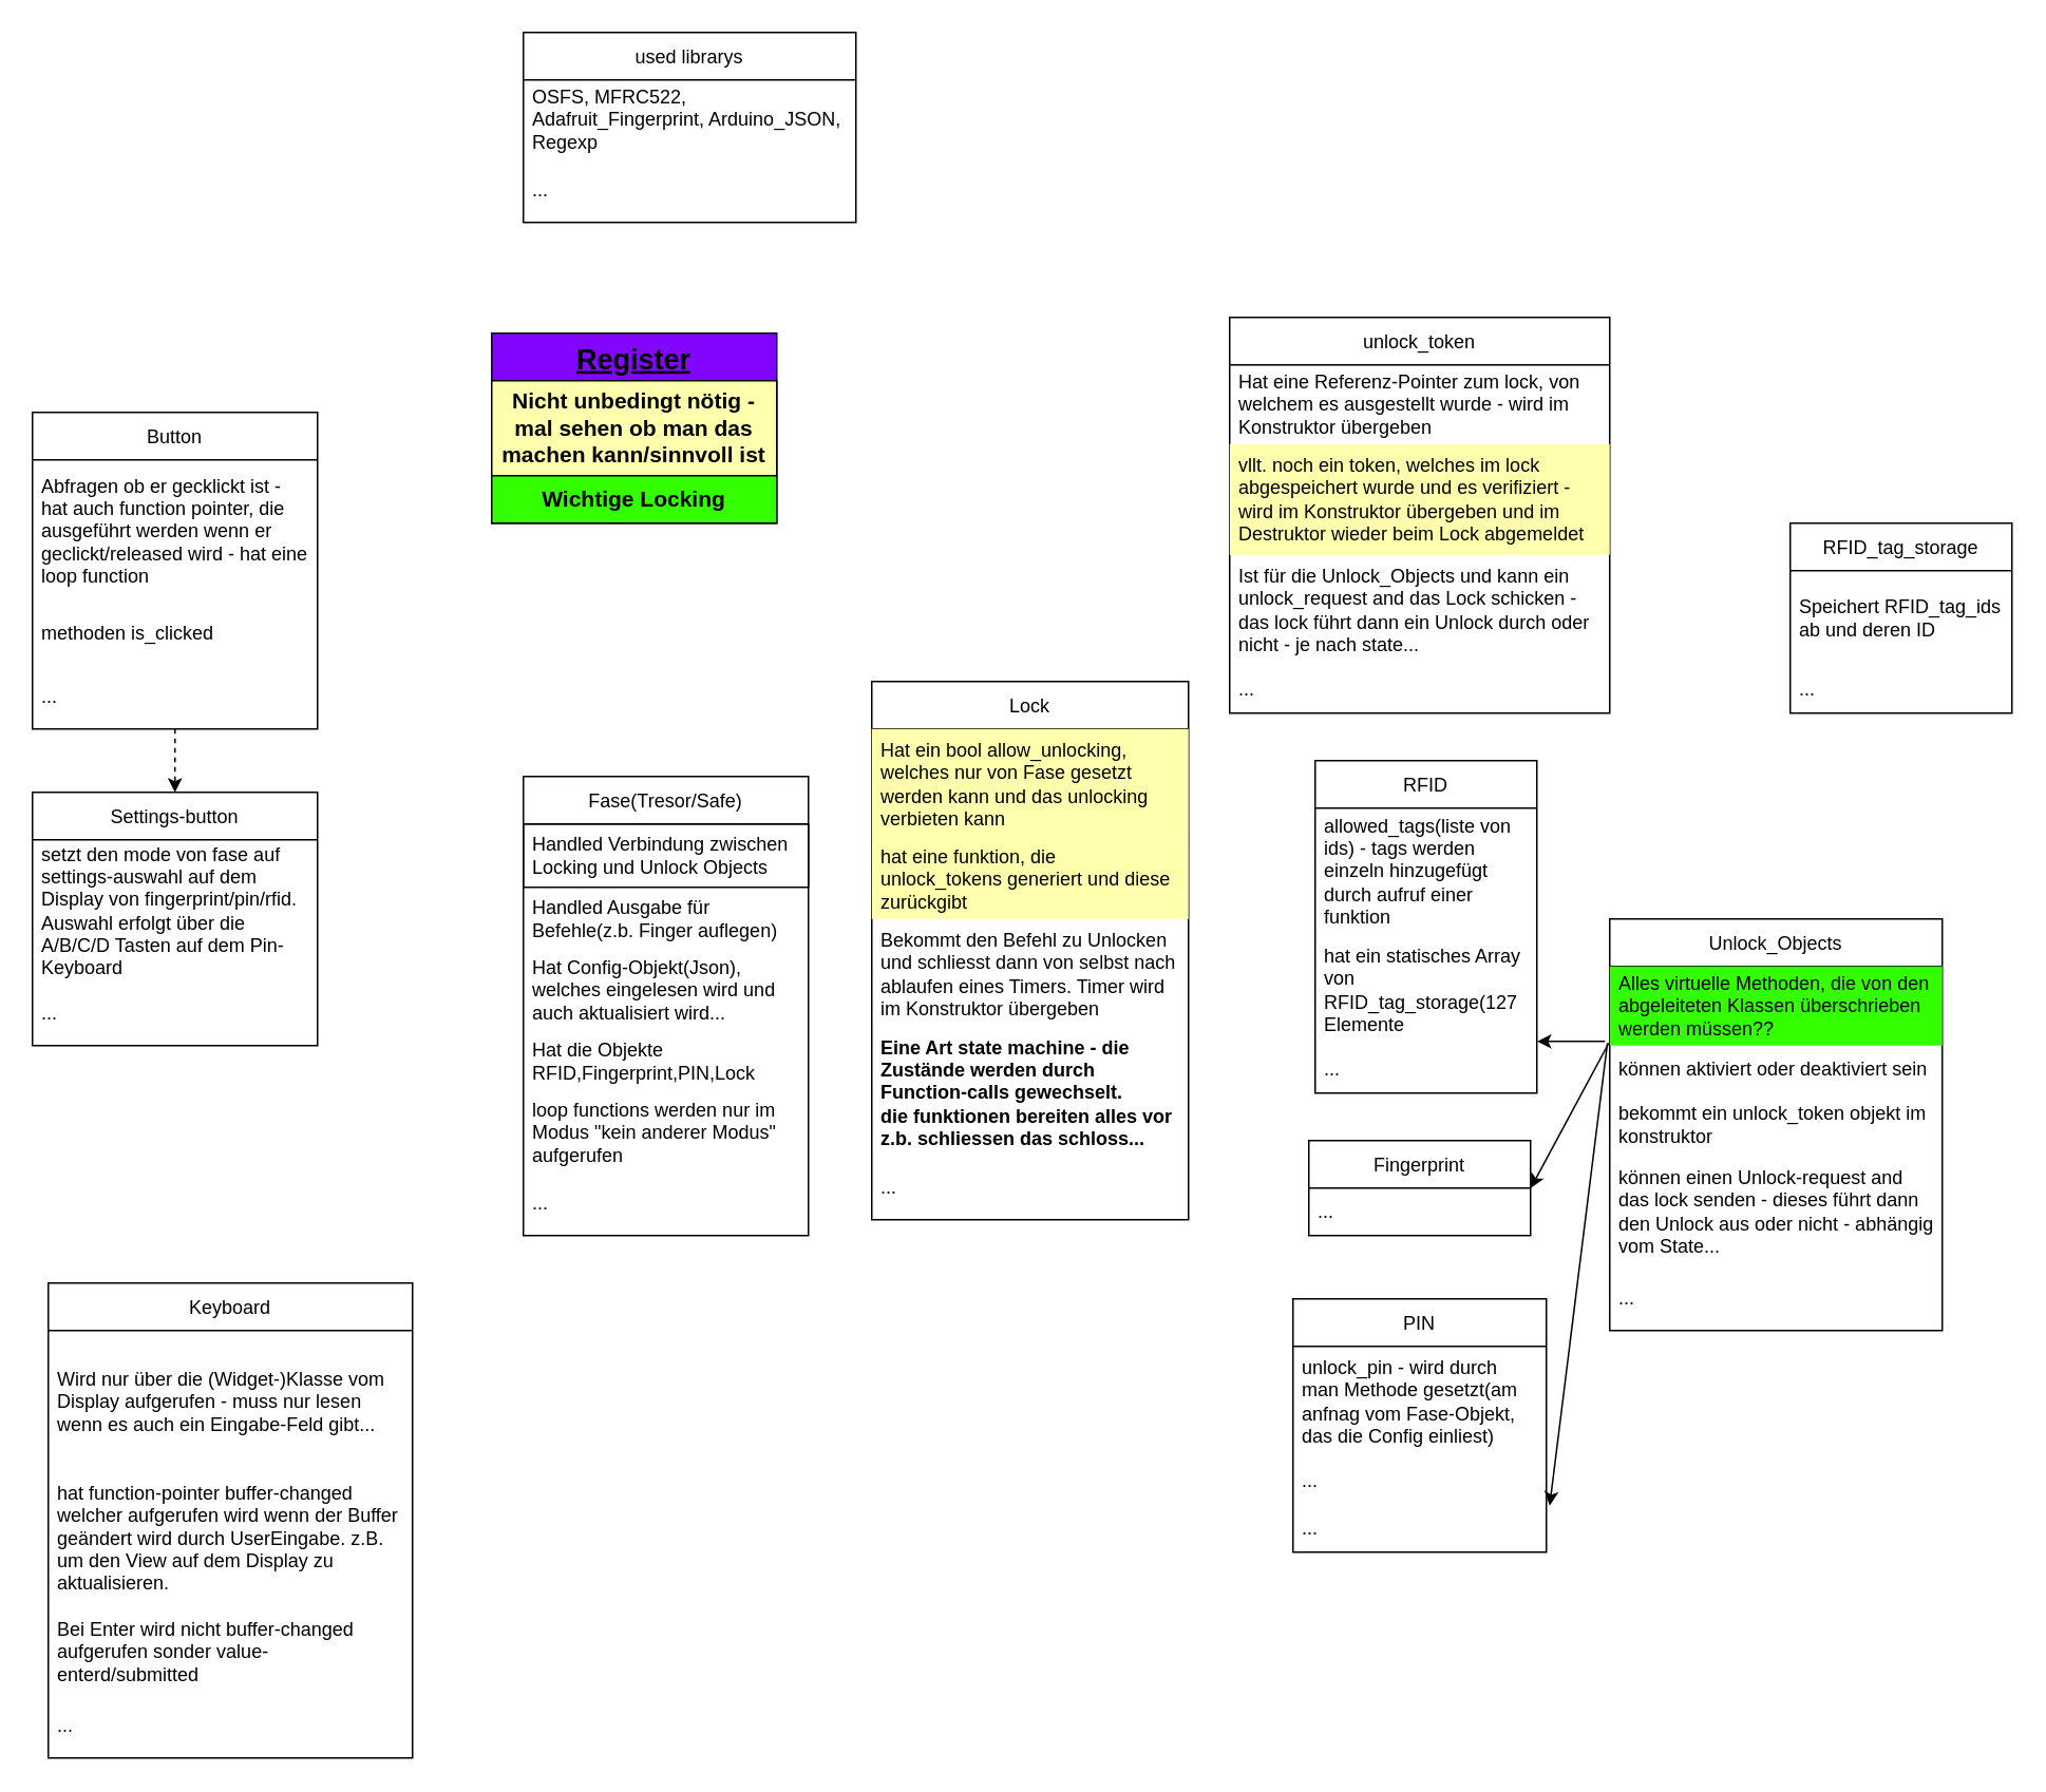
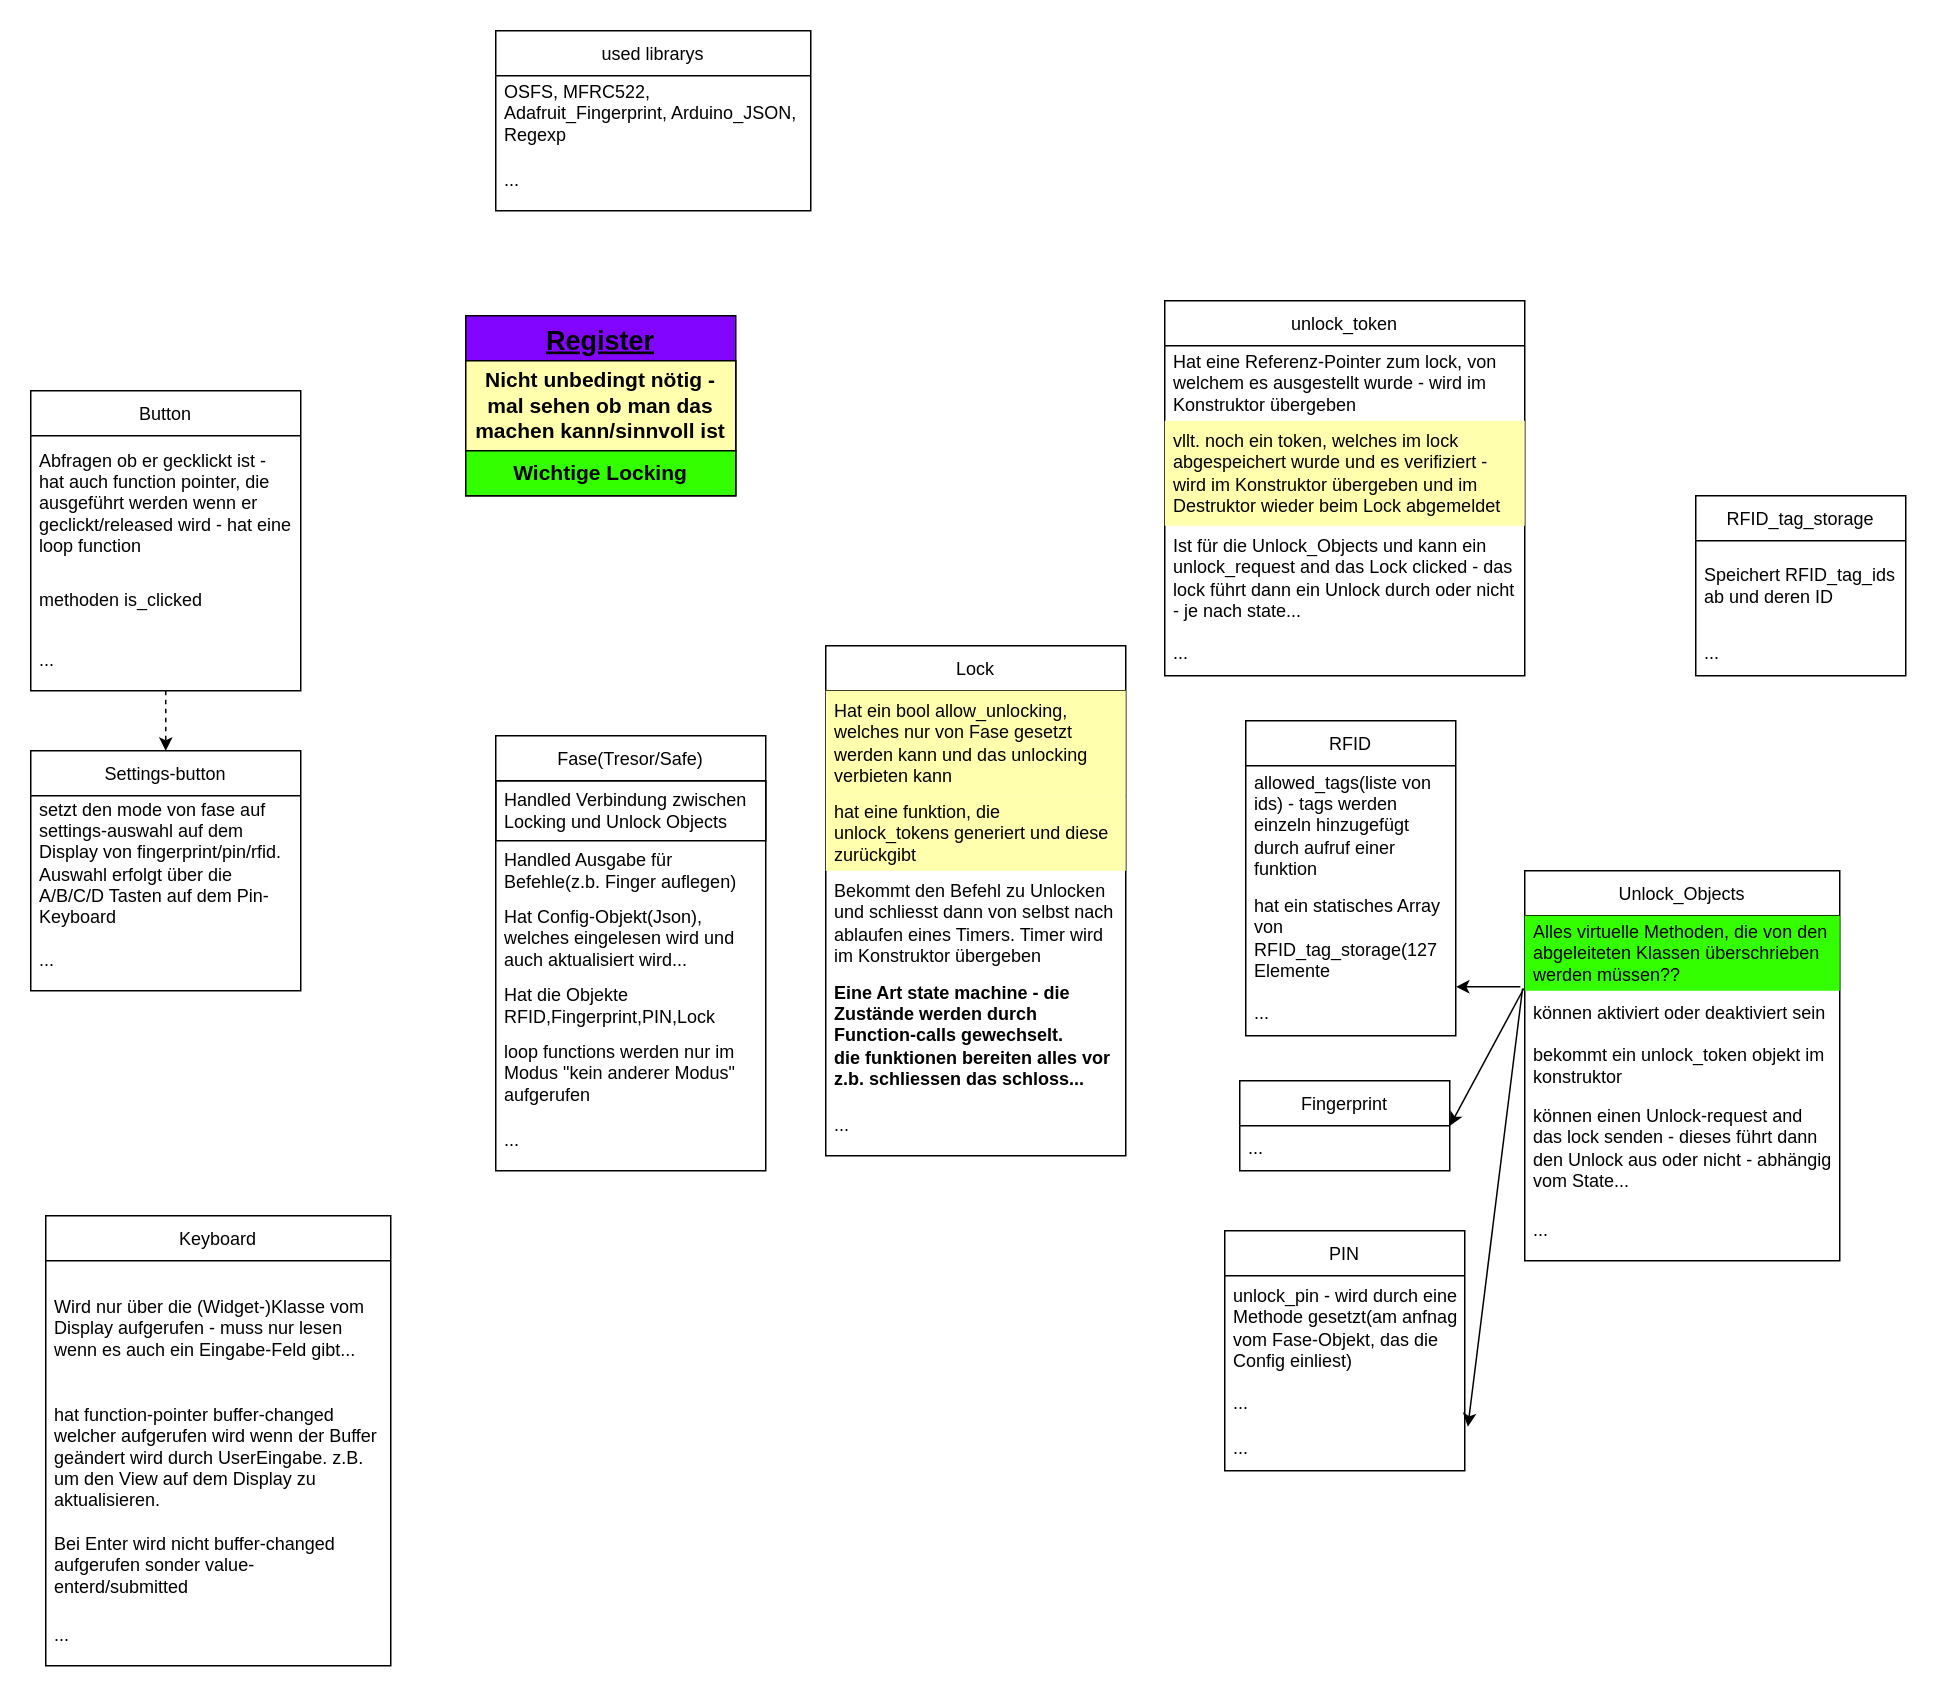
- <mxCell id="37" value="Ist für die Unlock_Objects und kann ein unlock_request and das Lock schicken - das lock führt dann ein Unlock durch oder nicht - je nach state..." style="text;strokeColor=none;fillColor=none;align=left;verticalAlign=middle;spacingLeft=4;spacingRight=4;overflow=hidden;points=[[0,0.5],[1,0.5]];portConstraint=eastwest;rotatable=0;whiteSpace=wrap;" parent="34" vertex="1"><mxGeometry y="150" width="240" height="70" as="geometry" /></mxCell>
+ <mxCell id="37" value="Ist für die Unlock_Objects und kann ein unlock_request and das Lock clicked - das lock führt dann ein Unlock durch oder nicht - je nach state..." style="text;strokeColor=none;fillColor=none;align=left;verticalAlign=middle;spacingLeft=4;spacingRight=4;overflow=hidden;points=[[0,0.5],[1,0.5]];portConstraint=eastwest;rotatable=0;whiteSpace=wrap;" parent="34" vertex="1"><mxGeometry y="150" width="240" height="70" as="geometry" /></mxCell>
- <mxCell id="19" value="unlock_pin - wird durch man Methode gesetzt(am anfnag vom Fase-Objekt, das die Config einliest)" style="text;strokeColor=none;fillColor=none;align=left;verticalAlign=middle;spacingLeft=4;spacingRight=4;overflow=hidden;points=[[0,0.5],[1,0.5]];portConstraint=eastwest;rotatable=0;whiteSpace=wrap;" parent="18" vertex="1"><mxGeometry y="30" width="160" height="70" as="geometry" /></mxCell>
+ <mxCell id="19" value="unlock_pin - wird durch eine Methode gesetzt(am anfnag vom Fase-Objekt, das die Config einliest)" style="text;strokeColor=none;fillColor=none;align=left;verticalAlign=middle;spacingLeft=4;spacingRight=4;overflow=hidden;points=[[0,0.5],[1,0.5]];portConstraint=eastwest;rotatable=0;whiteSpace=wrap;" parent="18" vertex="1"><mxGeometry y="30" width="160" height="70" as="geometry" /></mxCell>
